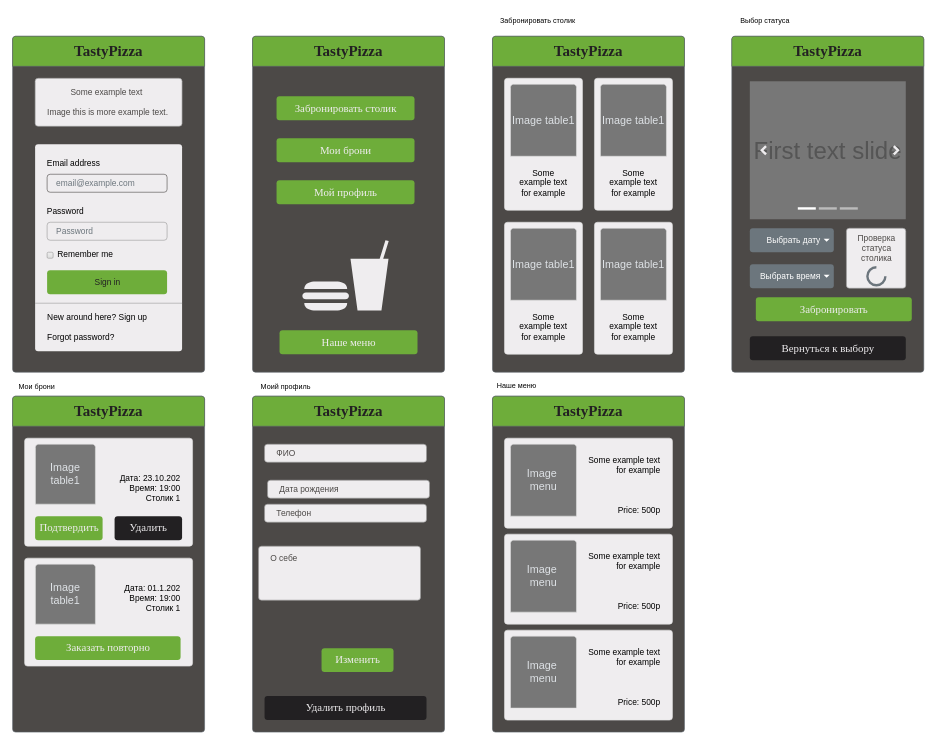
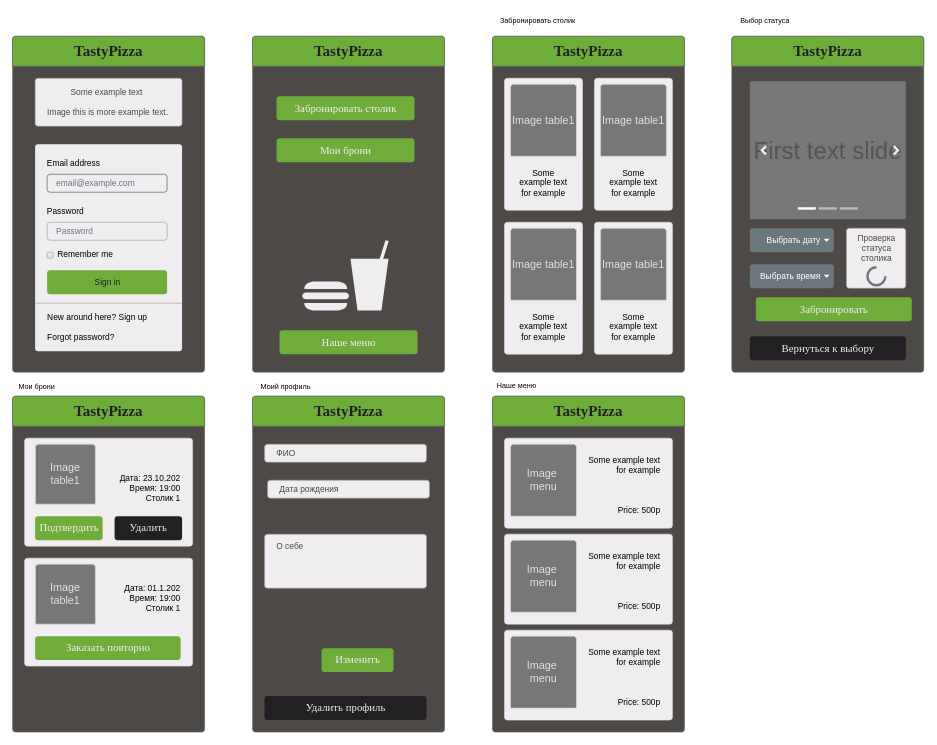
- <mxCell id="19" value="&lt;font style=&quot;font-size: 18px;&quot; color=&quot;#efedef&quot; face=&quot;Georgia&quot;&gt;Мой профиль&lt;/font&gt;" style="html=1;shadow=0;dashed=0;shape=mxgraph.bootstrap.rrect;rSize=5;fillColor=#6ead3a;strokeColor=none;align=center;fontSize=14;fontColor=#FFFFFF;" parent="14" vertex="1"><mxGeometry x="40" y="240" width="230" height="40" as="geometry" /></mxCell>
- <mxCell id="63" value="&lt;div style=&quot;text-align: center;&quot;&gt;&lt;font color=&quot;#4c4947&quot;&gt;Телефон&lt;/font&gt;&lt;/div&gt;" style="html=1;shadow=0;dashed=0;shape=mxgraph.bootstrap.rrect;rSize=5;strokeColor=#999999;strokeWidth=1;fillColor=#efedef;fontColor=#6C767D;whiteSpace=wrap;align=left;verticalAlign=middle;spacingLeft=10;fontSize=14;spacing=10;" parent="59" vertex="1"><mxGeometry x="20" y="180" width="270" height="30" as="geometry" /></mxCell>
- <mxCell id="64" value="&lt;div style=&quot;text-align: center;&quot;&gt;&lt;font color=&quot;#4c4947&quot;&gt;О себе&lt;/font&gt;&lt;/div&gt;&lt;div style=&quot;text-align: center;&quot;&gt;&lt;font color=&quot;#4c4947&quot;&gt;&lt;br&gt;&lt;/font&gt;&lt;/div&gt;&lt;div style=&quot;text-align: center;&quot;&gt;&lt;font color=&quot;#4c4947&quot;&gt;&lt;br&gt;&lt;/font&gt;&lt;/div&gt;&lt;div style=&quot;text-align: center;&quot;&gt;&lt;font color=&quot;#4c4947&quot;&gt;&lt;br&gt;&lt;/font&gt;&lt;/div&gt;" style="html=1;shadow=0;dashed=0;shape=mxgraph.bootstrap.rrect;rSize=5;strokeColor=#999999;strokeWidth=1;fillColor=#efedef;fontColor=#6C767D;whiteSpace=wrap;align=left;verticalAlign=middle;spacingLeft=10;fontSize=14;spacing=10;" parent="59" vertex="1"><mxGeometry x="10" y="250" width="270" height="90" as="geometry" /></mxCell>
+ <mxCell id="64" value="&lt;div style=&quot;text-align: center;&quot;&gt;&lt;font color=&quot;#4c4947&quot;&gt;О себе&lt;/font&gt;&lt;/div&gt;&lt;div style=&quot;text-align: center;&quot;&gt;&lt;font color=&quot;#4c4947&quot;&gt;&lt;br&gt;&lt;/font&gt;&lt;/div&gt;&lt;div style=&quot;text-align: center;&quot;&gt;&lt;font color=&quot;#4c4947&quot;&gt;&lt;br&gt;&lt;/font&gt;&lt;/div&gt;&lt;div style=&quot;text-align: center;&quot;&gt;&lt;font color=&quot;#4c4947&quot;&gt;&lt;br&gt;&lt;/font&gt;&lt;/div&gt;" style="html=1;shadow=0;dashed=0;shape=mxgraph.bootstrap.rrect;rSize=5;strokeColor=#999999;strokeWidth=1;fillColor=#efedef;fontColor=#6C767D;whiteSpace=wrap;align=left;verticalAlign=middle;spacingLeft=10;fontSize=14;spacing=10;" parent="59" vertex="1"><mxGeometry x="20" y="230" width="270" height="90" as="geometry" /></mxCell>
